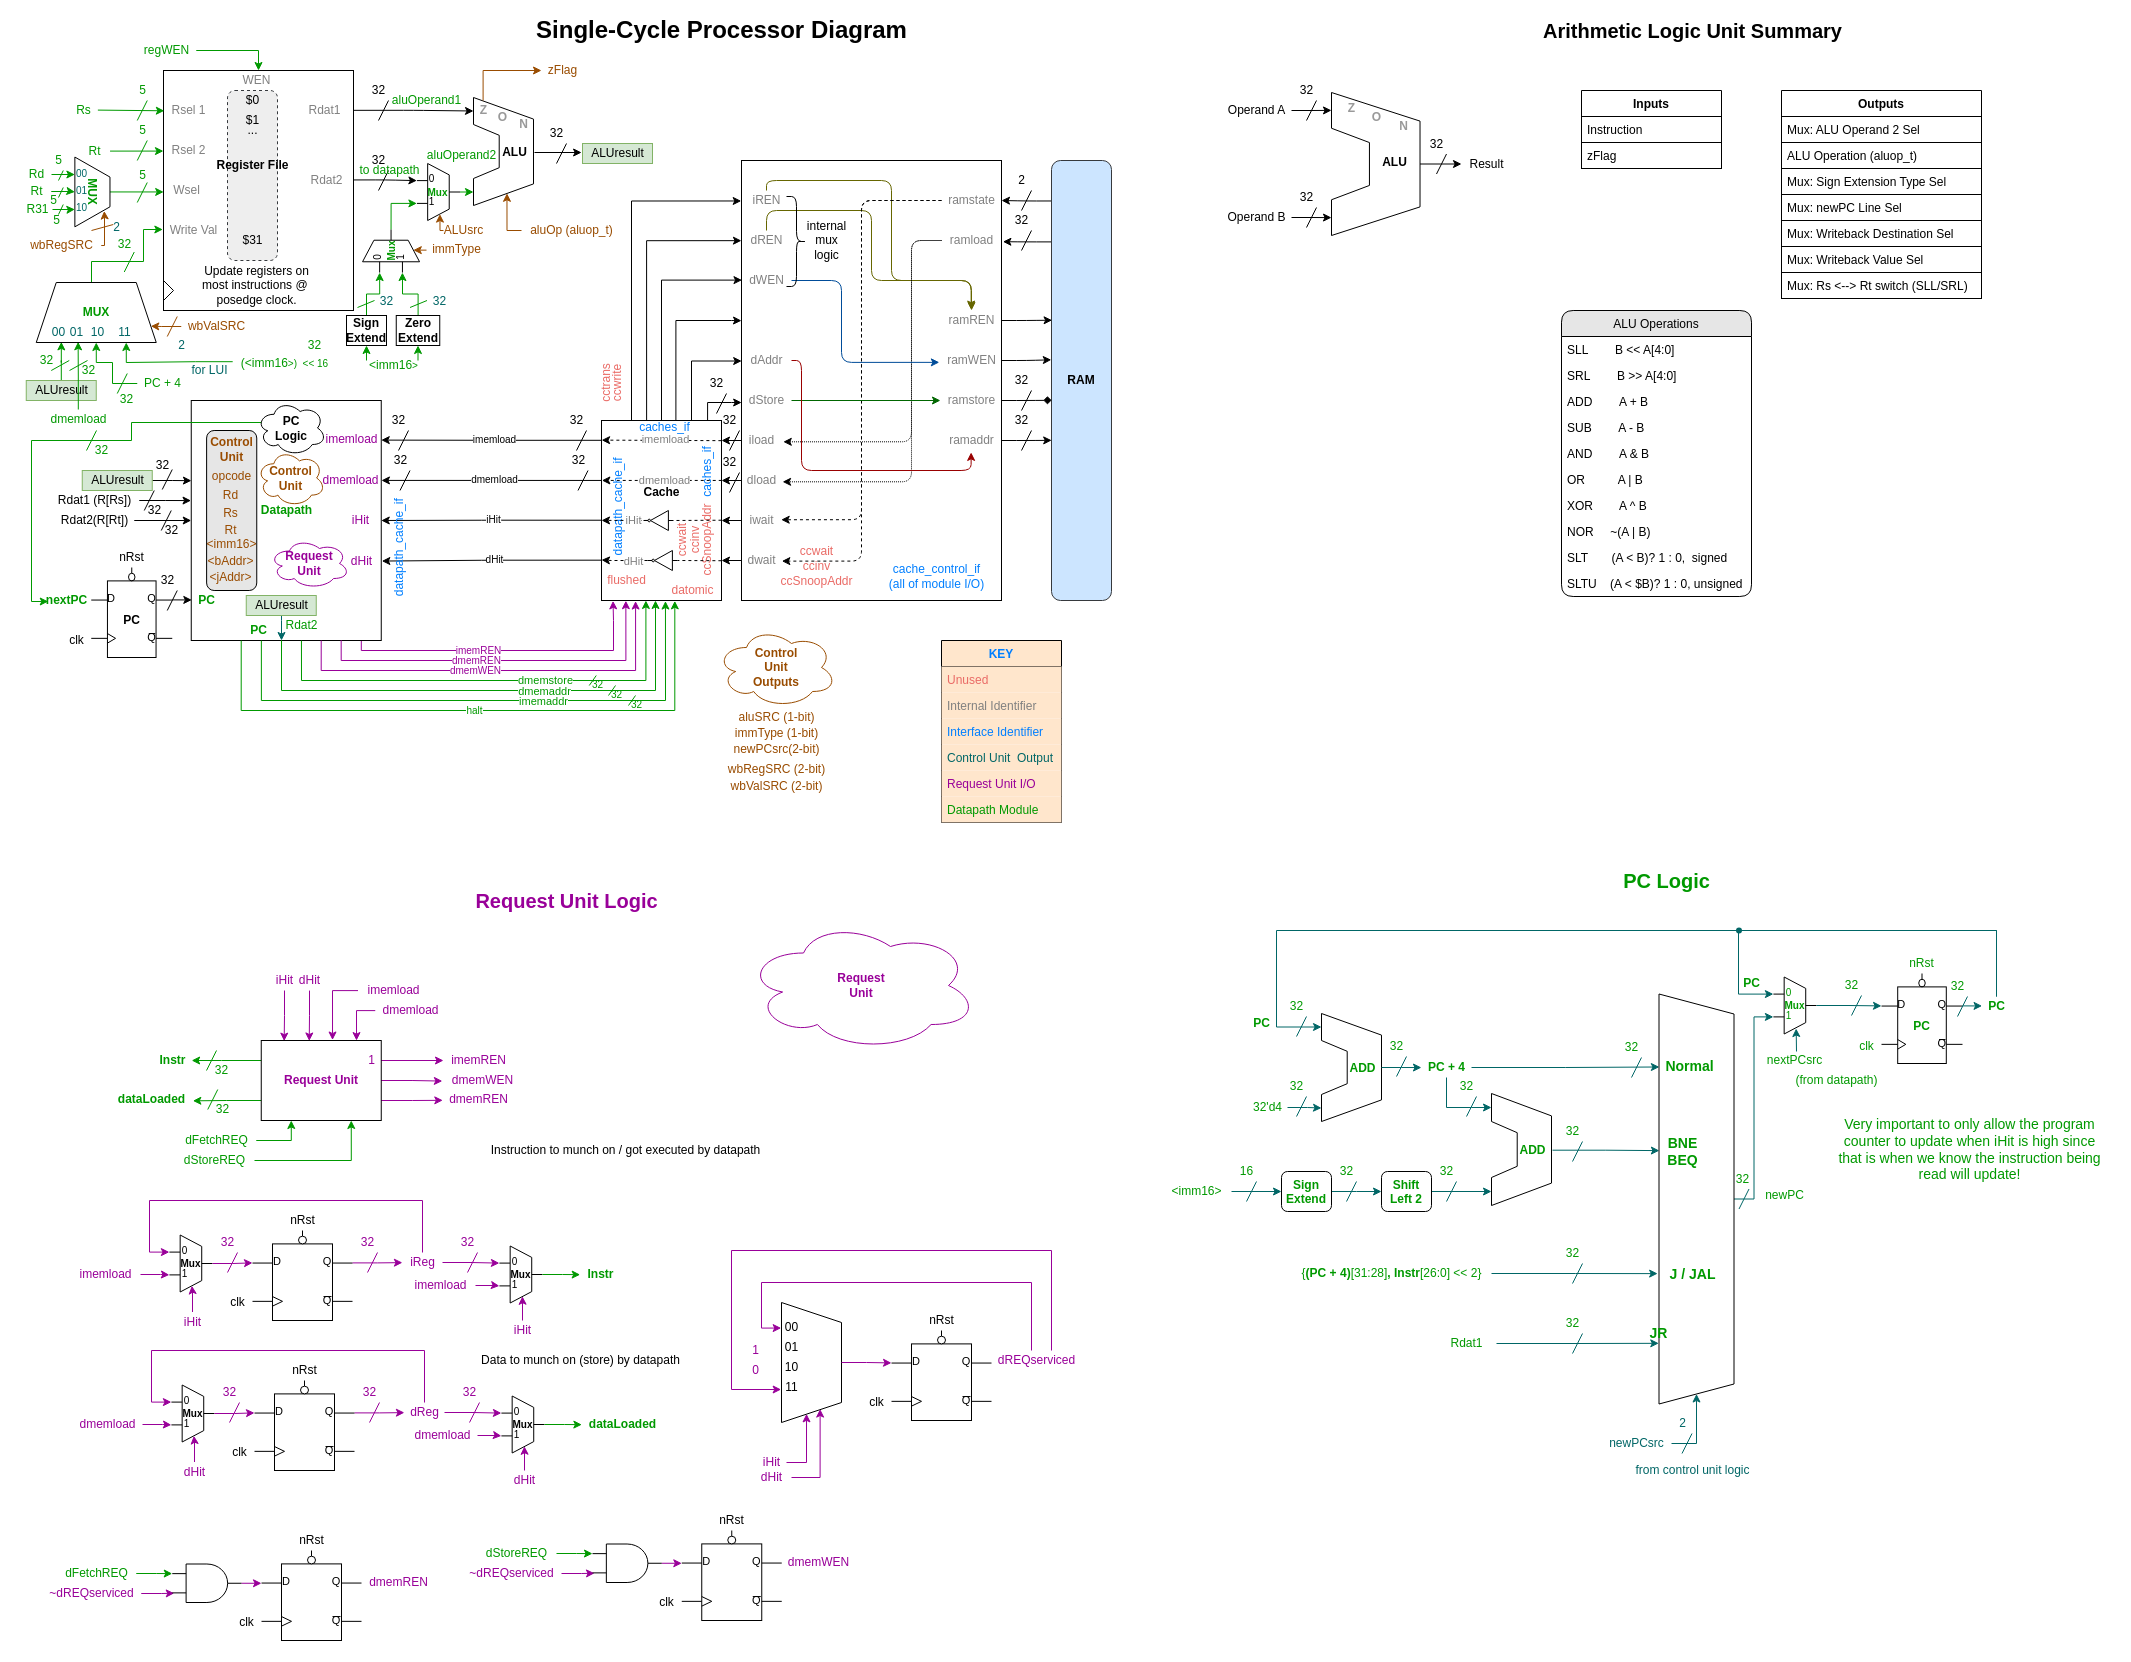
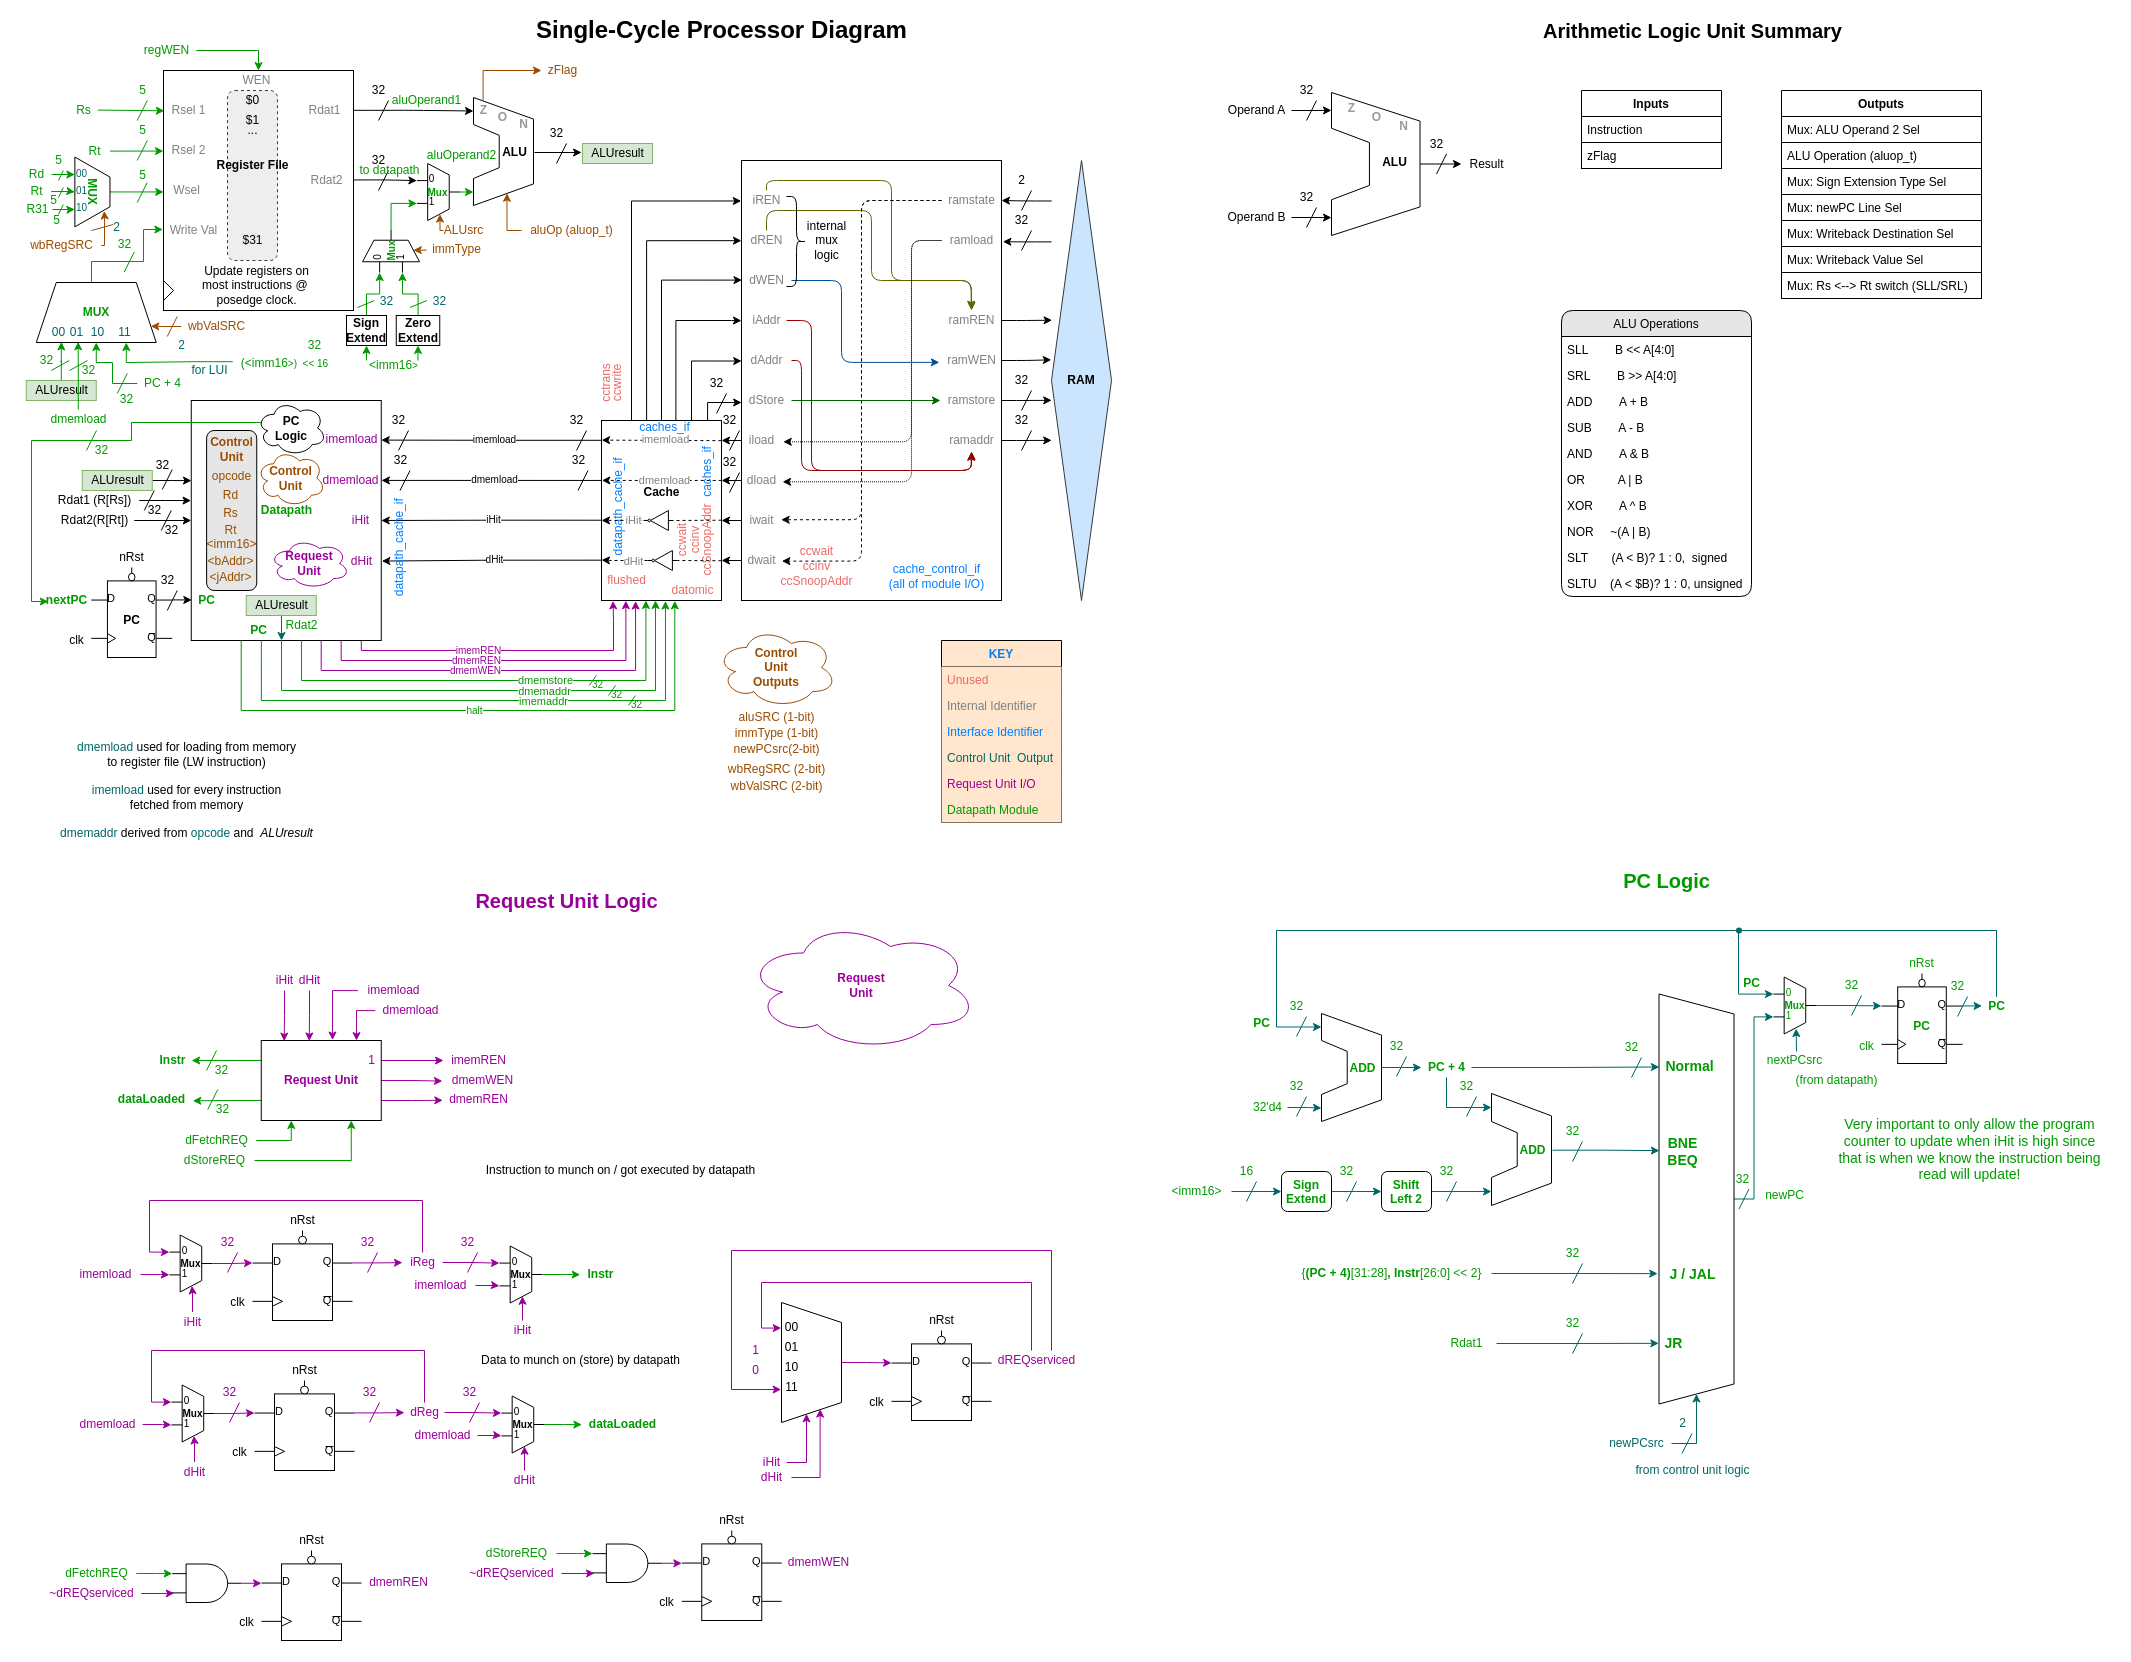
+ <mxCell id="12" value="iAddr" style="text;html=1;align=center;verticalAlign=middle;resizable=0;points=[];autosize=1;strokeColor=none;fontColor=#808080;" parent="2" vertex="1"><mxGeometry x="5" y="150" width="40" height="20" as="geometry" /></mxCell>
- <mxCell id="56" value="&lt;b&gt;RAM&lt;/b&gt;" style="rounded=1;whiteSpace=wrap;html=1;shadow=0;sketch=0;fillColor=#cce5ff;strokeColor=#36393d;" parent="1" vertex="1"><mxGeometry x="1051" y="160" width="60" height="440" as="geometry" /></mxCell>
+ <mxCell id="56" value="&lt;b&gt;RAM&lt;/b&gt;" style="rhombus;whiteSpace=wrap;html=1;shadow=0;sketch=0;fillColor=#cce5ff;strokeColor=#36393d;" parent="1" vertex="1"><mxGeometry x="1051" y="160" width="60" height="440" as="geometry" /></mxCell>
+ <mxCell id="26" style="edgeStyle=orthogonalEdgeStyle;rounded=1;jumpStyle=none;orthogonalLoop=1;jettySize=auto;html=1;entryX=0.502;entryY=1.048;entryDx=0;entryDy=0;entryPerimeter=0;startArrow=none;startFill=0;endSize=6;targetPerimeterSpacing=0;strokeWidth=1;strokeColor=#990000;" parent="2" source="12" target="25" edge="1"><mxGeometry relative="1" as="geometry"><Array as="points"><mxPoint x="70" y="160" /><mxPoint x="70" y="310" /><mxPoint x="230" y="310" /></Array></mxGeometry></mxCell>
- <mxCell id="63" style="edgeStyle=orthogonalEdgeStyle;rounded=1;jumpStyle=none;orthogonalLoop=1;jettySize=auto;html=1;entryX=0.003;entryY=0.545;entryDx=0;entryDy=0;entryPerimeter=0;fontColor=#808080;startArrow=none;startFill=0;endSize=6;targetPerimeterSpacing=0;strokeColor=#000000;strokeWidth=1;endArrow=diamond;" parent="1" source="23" target="56" edge="1"><mxGeometry relative="1" as="geometry" /></mxCell>
+ <mxCell id="63" style="edgeStyle=orthogonalEdgeStyle;rounded=1;jumpStyle=none;orthogonalLoop=1;jettySize=auto;html=1;entryX=0.003;entryY=0.545;entryDx=0;entryDy=0;entryPerimeter=0;fontColor=#808080;startArrow=none;startFill=0;endSize=6;targetPerimeterSpacing=0;strokeColor=#000000;strokeWidth=1;" parent="1" source="23" target="56" edge="1"><mxGeometry relative="1" as="geometry" /></mxCell>
+ <mxCell id="185" value="dmemload &lt;font color=&quot;#000000&quot;&gt;used for loading from memory&lt;br&gt;to register file (LW instruction)&lt;/font&gt;&lt;br&gt;&lt;br&gt;imemload &lt;font color=&quot;#000000&quot;&gt;used for every instruction&lt;br&gt;fetched from memory&lt;br&gt;&lt;br&gt;&lt;/font&gt;&lt;font color=&quot;#006666&quot;&gt;dmemaddr&lt;/font&gt;&lt;span style=&quot;color: rgb(0 , 0 , 0)&quot;&gt;&amp;nbsp;derived from&amp;nbsp;&lt;/span&gt;&lt;font color=&quot;#006666&quot;&gt;opcode&lt;/font&gt;&lt;span style=&quot;color: rgb(0 , 0 , 0)&quot;&gt;&amp;nbsp;and&amp;nbsp;&amp;nbsp;&lt;/span&gt;&lt;i style=&quot;color: rgb(0 , 0 , 0)&quot;&gt;ALUresult&lt;/i&gt;&lt;font color=&quot;#000000&quot;&gt;&lt;br&gt;&lt;/font&gt;" style="text;html=1;align=center;verticalAlign=middle;resizable=0;points=[];autosize=1;strokeColor=none;fontColor=#006666;" parent="1" vertex="1"><mxGeometry x="50.75" y="740" width="270" height="100" as="geometry" /></mxCell>
- <mxCell id="358" value="Instruction to munch on / got executed by datapath" style="text;html=1;align=center;verticalAlign=middle;resizable=0;points=[];autosize=1;strokeColor=none;" parent="1" vertex="1"><mxGeometry x="480" y="1140" width="290" height="20" as="geometry" /></mxCell>
+ <mxCell id="358" value="Instruction to munch on / got executed by datapath" style="text;html=1;align=center;verticalAlign=middle;resizable=0;points=[];autosize=1;strokeColor=none;" parent="1" vertex="1"><mxGeometry x="475" y="1160" width="290" height="20" as="geometry" /></mxCell>
- <mxCell id="546" value="&lt;b&gt;JR&lt;/b&gt;" style="text;html=1;align=center;verticalAlign=middle;resizable=0;points=[];autosize=1;strokeColor=none;fontSize=14;fontColor=#009900;" parent="1" vertex="1"><mxGeometry x="1642.5" y="1323" width="30" height="20" as="geometry" /></mxCell>
+ <mxCell id="546" value="&lt;b&gt;JR&lt;/b&gt;" style="text;html=1;align=center;verticalAlign=middle;resizable=0;points=[];autosize=1;strokeColor=none;fontSize=14;fontColor=#009900;" parent="1" vertex="1"><mxGeometry x="1657.5" y="1333" width="30" height="20" as="geometry" /></mxCell>
